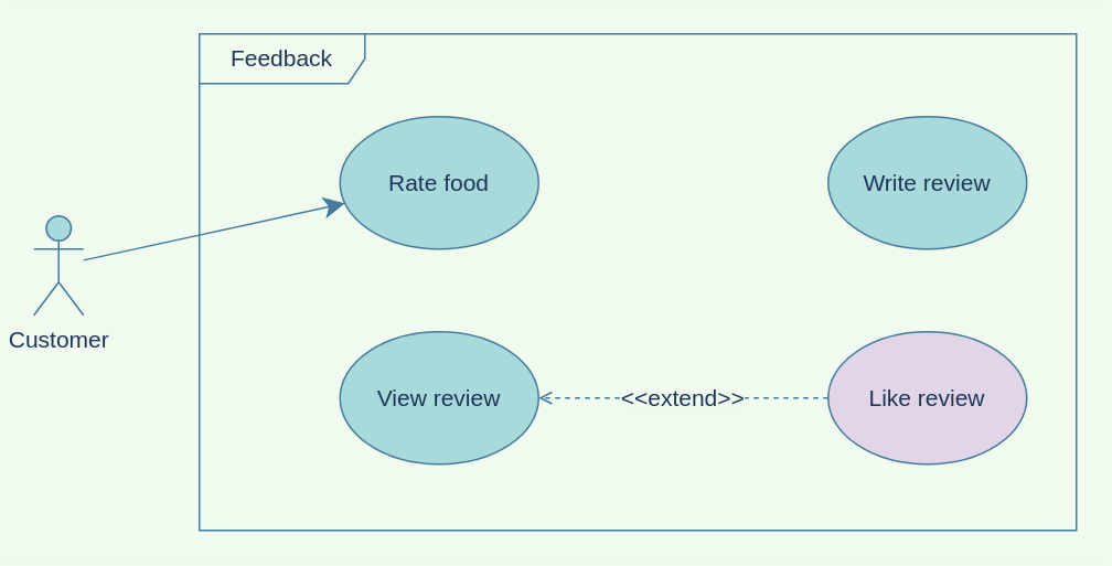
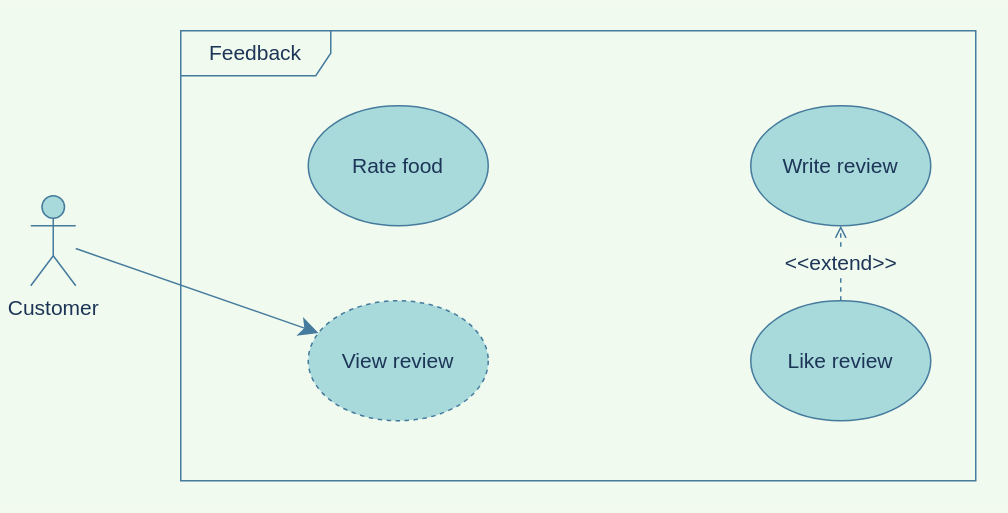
- <mxCell id="3" style="edgeStyle=none;rounded=0;orthogonalLoop=1;jettySize=auto;html=1;fontSize=14;endArrow=classic;endFill=1;strokeColor=#457B9D;fontColor=#1D3557;endSize=10;labelBackgroundColor=#F1FAEE;" parent="1" source="4" target="5" edge="1"><mxGeometry relative="1" as="geometry" /></mxCell>
+ <mxCell id="3" style="edgeStyle=none;rounded=0;orthogonalLoop=1;jettySize=auto;html=1;fontSize=14;endArrow=classic;endFill=1;strokeColor=#457B9D;fontColor=#1D3557;endSize=10;labelBackgroundColor=#F1FAEE;" parent="1" source="4" target="9" edge="1"><mxGeometry relative="1" as="geometry" /></mxCell>
- <mxCell id="9" value="View review" style="ellipse;whiteSpace=wrap;html=1;fontSize=14;fillColor=#A8DADC;strokeColor=#457B9D;fontColor=#1D3557;" parent="1" vertex="1"><mxGeometry x="205" y="200" width="120" height="80" as="geometry" /></mxCell>
+ <mxCell id="9" value="View review" style="ellipse;whiteSpace=wrap;html=1;fontSize=14;fillColor=#A8DADC;strokeColor=#457B9D;fontColor=#1D3557;dashed=1;" parent="1" vertex="1"><mxGeometry x="205" y="200" width="120" height="80" as="geometry" /></mxCell>
- <mxCell id="7" value="&amp;lt;&amp;lt;extend&amp;gt;&amp;gt;" style="rounded=0;orthogonalLoop=1;jettySize=auto;html=1;endArrow=open;endFill=0;dashed=1;strokeColor=#457B9D;fontColor=#1D3557;labelBackgroundColor=#F1FAEE;fontSize=14;" parent="1" source="8" target="9" edge="1"><mxGeometry relative="1" as="geometry" /></mxCell>
+ <mxCell id="7" value="&amp;lt;&amp;lt;extend&amp;gt;&amp;gt;" style="rounded=0;orthogonalLoop=1;jettySize=auto;html=1;endArrow=open;endFill=0;dashed=1;strokeColor=#457B9D;fontColor=#1D3557;labelBackgroundColor=#F1FAEE;fontSize=14;" parent="1" source="8" target="6" edge="1"><mxGeometry relative="1" as="geometry" /></mxCell>
- <mxCell id="8" value="Like review" style="ellipse;whiteSpace=wrap;html=1;fontSize=14;fillColor=#e1d5e7;strokeColor=#457B9D;fontColor=#1D3557;" parent="1" vertex="1"><mxGeometry x="500" y="200" width="120" height="80" as="geometry" /></mxCell>
+ <mxCell id="8" value="Like review" style="ellipse;whiteSpace=wrap;html=1;fontSize=14;fillColor=#A8DADC;strokeColor=#457B9D;fontColor=#1D3557;" parent="1" vertex="1"><mxGeometry x="500" y="200" width="120" height="80" as="geometry" /></mxCell>
